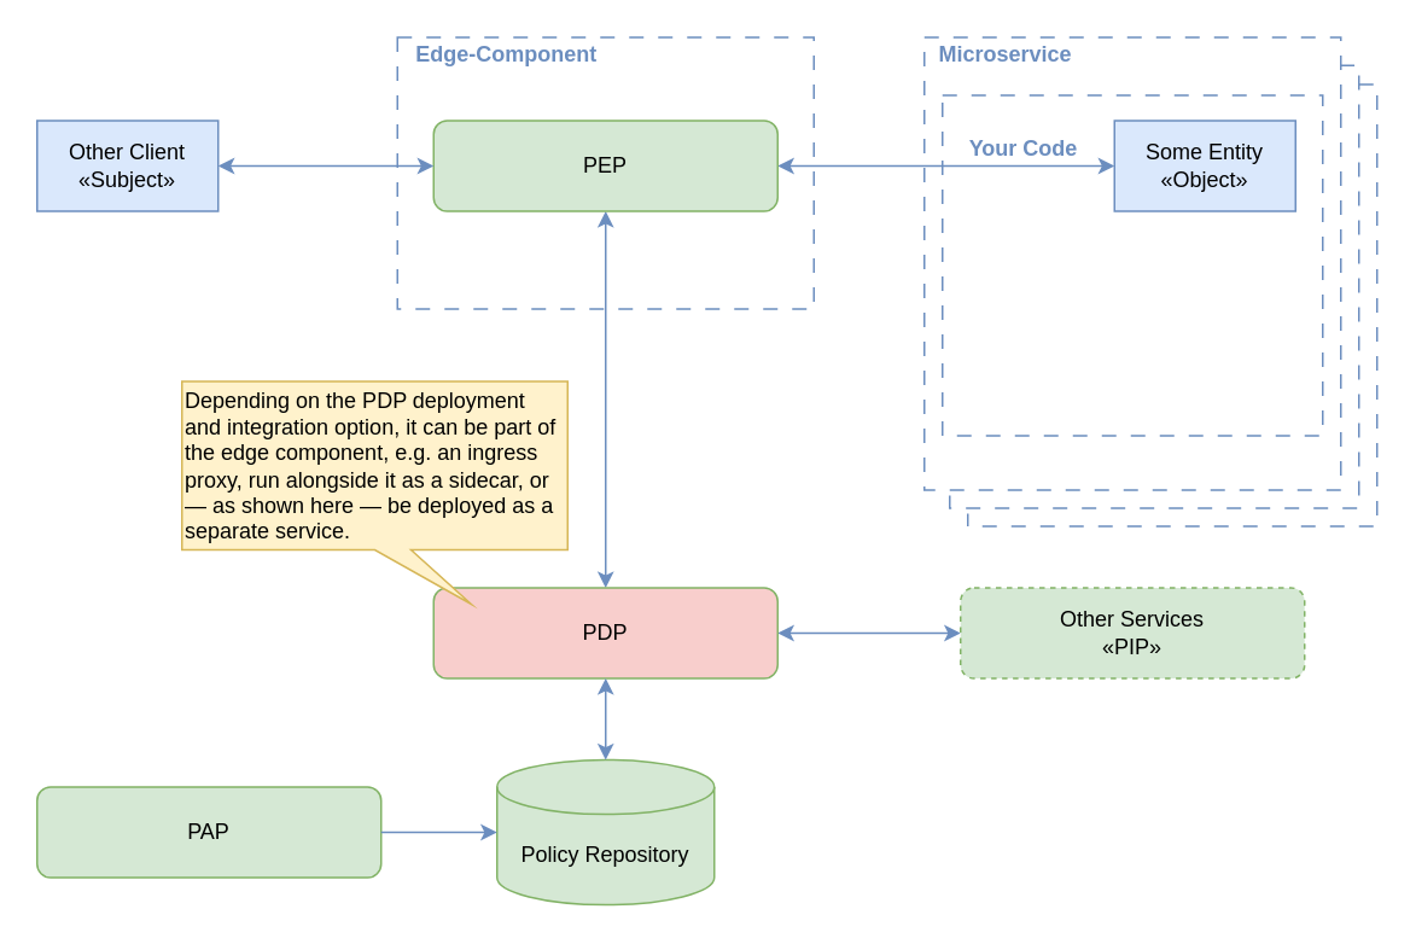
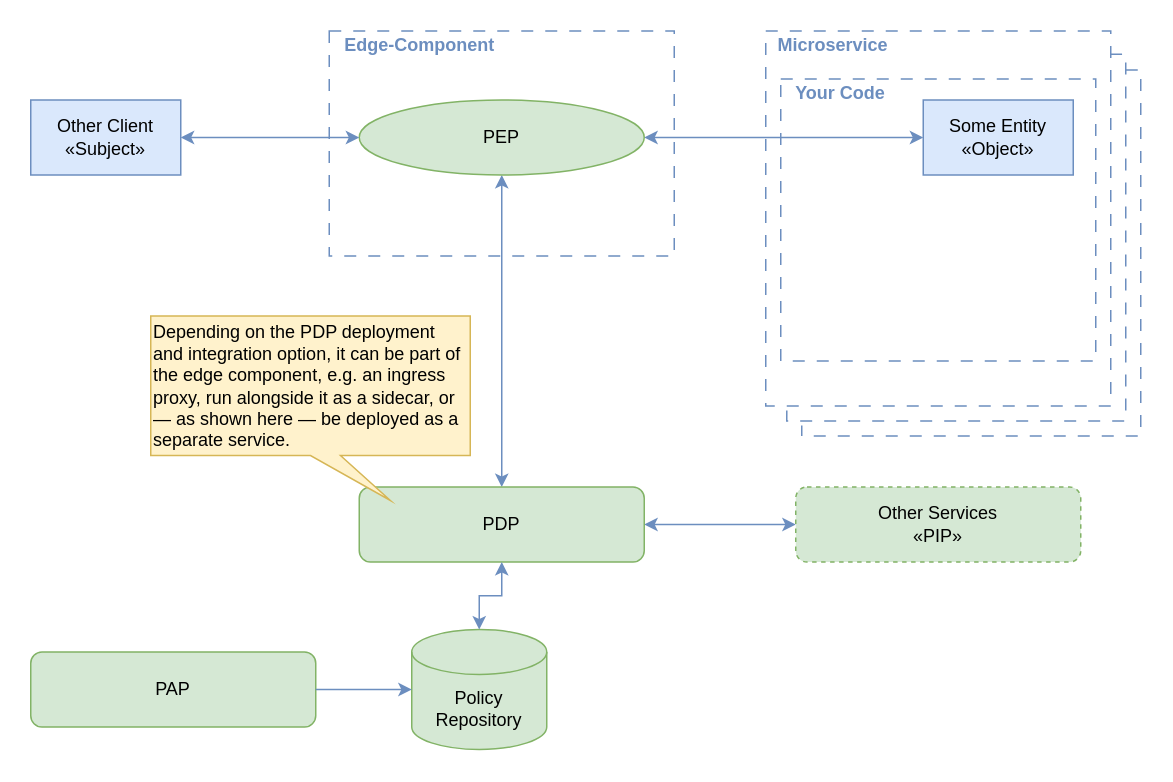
- <mxCell id="17" value="Your Code" style="text;html=1;align=center;verticalAlign=middle;whiteSpace=wrap;rounded=0;fillColor=none;fontColor=#6C8EBF;fontStyle=1" parent="1" vertex="1"><mxGeometry x="525" y="72" width="80" height="19" as="geometry" /></mxCell>
+ <mxCell id="17" value="Your Code" style="text;html=1;align=center;verticalAlign=middle;whiteSpace=wrap;rounded=0;fillColor=none;fontColor=#6C8EBF;fontStyle=1" parent="1" vertex="1"><mxGeometry x="520" y="52" width="80" height="19" as="geometry" /></mxCell>
- <mxCell id="6" value="PEP" style="rounded=1;whiteSpace=wrap;html=1;fillColor=#d5e8d4;strokeColor=#82b366;" parent="1" vertex="1"><mxGeometry x="239" y="66" width="190" height="50" as="geometry" /></mxCell>
+ <mxCell id="6" value="PEP" style="ellipse;whiteSpace=wrap;html=1;fillColor=#d5e8d4;strokeColor=#82b366;" parent="1" vertex="1"><mxGeometry x="239" y="66" width="190" height="50" as="geometry" /></mxCell>
- <mxCell id="11" value="PDP" style="rounded=1;whiteSpace=wrap;html=1;fillColor=#f8cecc;strokeColor=#82b366;" parent="1" vertex="1"><mxGeometry x="239" y="324" width="190" height="50" as="geometry" /></mxCell>
+ <mxCell id="11" value="PDP" style="rounded=1;whiteSpace=wrap;html=1;fillColor=#d5e8d4;strokeColor=#82b366;" parent="1" vertex="1"><mxGeometry x="239" y="324" width="190" height="50" as="geometry" /></mxCell>
- <mxCell id="13" value="Policy Repository" style="shape=cylinder3;whiteSpace=wrap;html=1;boundedLbl=1;backgroundOutline=1;size=15;fillColor=#d5e8d4;strokeColor=#82b366;" parent="1" vertex="1"><mxGeometry x="274" y="419" width="120" height="80" as="geometry" /></mxCell>
+ <mxCell id="13" value="Policy Repository" style="shape=cylinder3;whiteSpace=wrap;html=1;boundedLbl=1;backgroundOutline=1;size=15;fillColor=#d5e8d4;strokeColor=#82b366;" parent="1" vertex="1"><mxGeometry x="274" y="419" width="90" height="80" as="geometry" /></mxCell>
